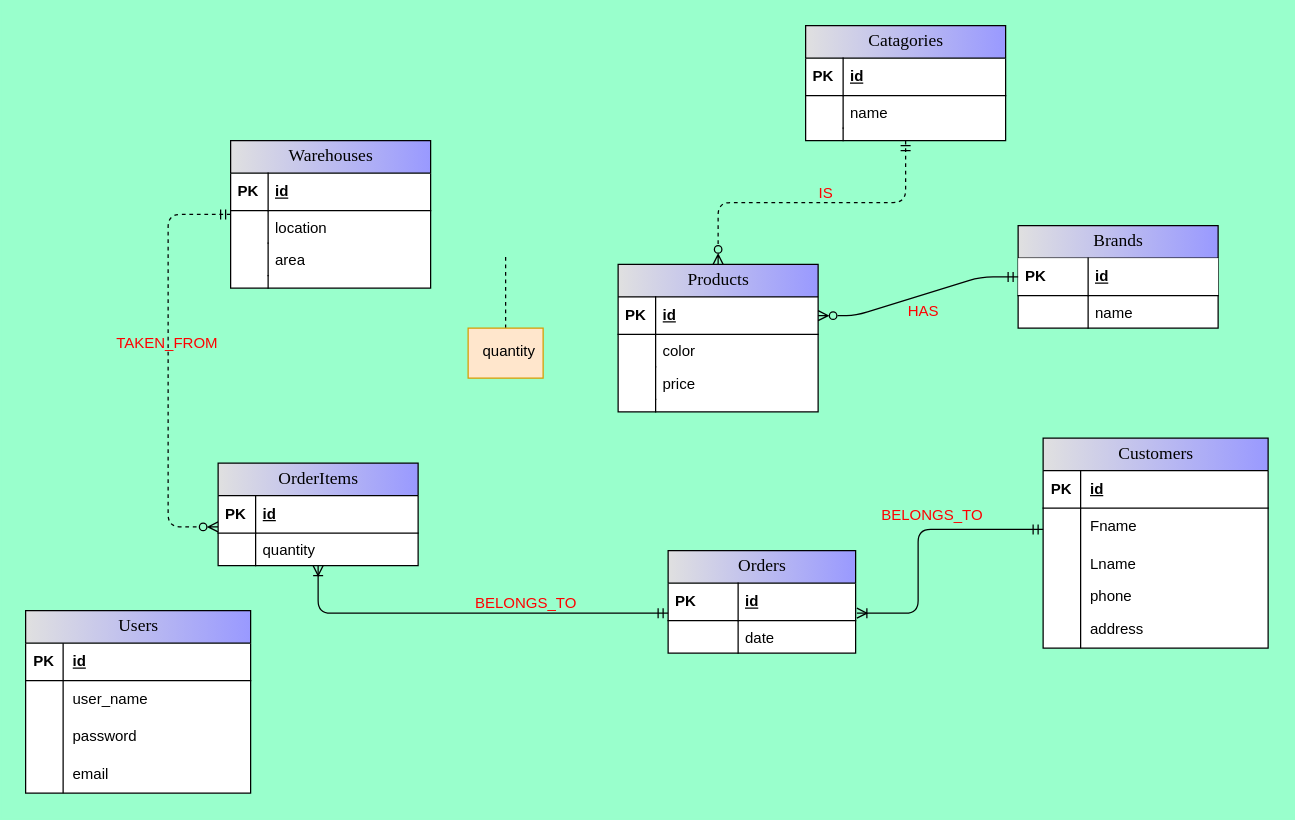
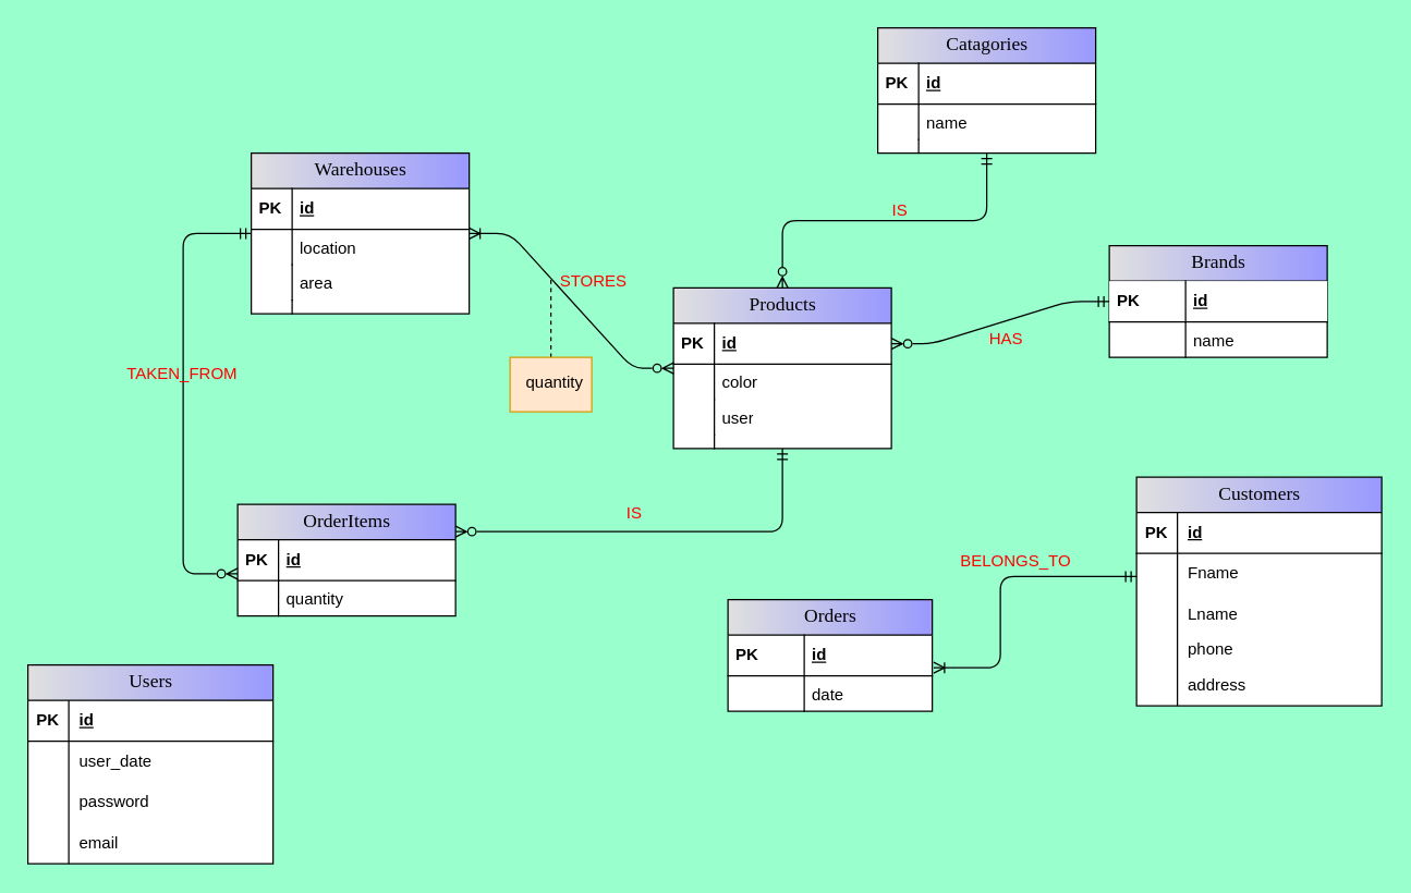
- <mxCell id="34" value="" style="edgeStyle=orthogonalEdgeStyle;html=1;endArrow=ERzeroToMany;startArrow=ERmandOne;labelBackgroundColor=none;fontFamily=Verdana;fontSize=14;endFill=0;startFill=0;dashed=1;" parent="1" source="2" target="18" edge="1"><mxGeometry width="100" height="100" relative="1" as="geometry"><mxPoint x="613" y="130" as="sourcePoint" /><mxPoint x="604" y="227" as="targetPoint" /><Array as="points" /></mxGeometry></mxCell>
+ <mxCell id="34" value="" style="edgeStyle=orthogonalEdgeStyle;html=1;endArrow=ERzeroToMany;startArrow=ERmandOne;labelBackgroundColor=none;fontFamily=Verdana;fontSize=14;endFill=0;startFill=0;" parent="1" source="2" target="18" edge="1"><mxGeometry width="100" height="100" relative="1" as="geometry"><mxPoint x="613" y="130" as="sourcePoint" /><mxPoint x="604" y="227" as="targetPoint" /><Array as="points" /></mxGeometry></mxCell>
+ <mxCell id="36" value="" style="edgeStyle=entityRelationEdgeStyle;html=1;endArrow=ERzeroToMany;startArrow=ERoneToMany;labelBackgroundColor=none;fontFamily=Verdana;fontSize=14;startFill=0;endFill=0;" parent="1" source="9" target="18" edge="1"><mxGeometry width="100" height="100" relative="1" as="geometry"><mxPoint x="394" y="230" as="sourcePoint" /><mxPoint x="484" y="159" as="targetPoint" /></mxGeometry></mxCell>
+ <mxCell id="37" value="STORES" style="edgeLabel;html=1;align=center;verticalAlign=middle;resizable=0;points=[];fontSize=12;fontFamily=Helvetica;fontColor=#FF0000;labelBackgroundColor=none;" parent="36" vertex="1" connectable="0"><mxGeometry x="-0.09" relative="1" as="geometry"><mxPoint x="21" y="-8" as="offset" /></mxGeometry></mxCell>
- <mxCell id="32" value="" style="edgeStyle=orthogonalEdgeStyle;html=1;endArrow=ERzeroToMany;startArrow=ERmandOne;labelBackgroundColor=none;fontFamily=Verdana;fontSize=14;startFill=0;endFill=0;dashed=1;" parent="1" source="9" target="45" edge="1"><mxGeometry width="100" height="100" relative="1" as="geometry"><mxPoint x="44" y="285" as="sourcePoint" /><mxPoint x="134" y="345" as="targetPoint" /><Array as="points"><mxPoint x="134" y="171" /><mxPoint x="134" y="421" /></Array></mxGeometry></mxCell>
+ <mxCell id="32" value="" style="edgeStyle=orthogonalEdgeStyle;html=1;endArrow=ERzeroToMany;startArrow=ERmandOne;labelBackgroundColor=none;fontFamily=Verdana;fontSize=14;startFill=0;endFill=0;" parent="1" source="9" target="45" edge="1"><mxGeometry width="100" height="100" relative="1" as="geometry"><mxPoint x="44" y="285" as="sourcePoint" /><mxPoint x="134" y="345" as="targetPoint" /><Array as="points"><mxPoint x="134" y="171" /><mxPoint x="134" y="421" /></Array></mxGeometry></mxCell>
- <mxCell id="23" value="price" style="shape=partialRectangle;top=0;left=0;right=0;bottom=0;html=1;align=left;verticalAlign=top;fillColor=none;spacingLeft=34;spacingRight=4;whiteSpace=wrap;overflow=hidden;rotatable=0;points=[[0,0.5],[1,0.5]];portConstraint=eastwest;dropTarget=0;" parent="18" vertex="1"><mxGeometry y="82" width="160" height="26" as="geometry" /></mxCell>
+ <mxCell id="23" value="user" style="shape=partialRectangle;top=0;left=0;right=0;bottom=0;html=1;align=left;verticalAlign=top;fillColor=none;spacingLeft=34;spacingRight=4;whiteSpace=wrap;overflow=hidden;rotatable=0;points=[[0,0.5],[1,0.5]];portConstraint=eastwest;dropTarget=0;" parent="18" vertex="1"><mxGeometry y="82" width="160" height="26" as="geometry" /></mxCell>
+ <mxCell id="68" value="" style="edgeStyle=orthogonalEdgeStyle;html=1;endArrow=ERmandOne;startArrow=ERzeroToMany;labelBackgroundColor=none;fontFamily=Verdana;fontSize=14;endFill=0;startFill=0;" parent="1" source="45" target="18" edge="1"><mxGeometry width="100" height="100" relative="1" as="geometry"><mxPoint x="394" y="400" as="sourcePoint" /><mxPoint x="464" y="330" as="targetPoint" /><Array as="points"><mxPoint x="574" y="390" /></Array></mxGeometry></mxCell>
+ <mxCell id="69" value="IS" style="edgeLabel;html=1;align=center;verticalAlign=middle;resizable=0;points=[];fontSize=12;fontFamily=Helvetica;fontColor=#FF0000;labelBackgroundColor=none;" parent="68" vertex="1" connectable="0"><mxGeometry x="-0.011" y="1" relative="1" as="geometry"><mxPoint x="-19" y="-13" as="offset" /></mxGeometry></mxCell>
- <mxCell id="66" value="" style="edgeStyle=orthogonalEdgeStyle;html=1;endArrow=ERmandOne;startArrow=ERoneToMany;labelBackgroundColor=none;fontFamily=Verdana;fontSize=14;startFill=0;endFill=0;" parent="1" source="45" target="40" edge="1"><mxGeometry width="100" height="100" relative="1" as="geometry"><mxPoint x="444" y="570" as="sourcePoint" /><mxPoint x="534" y="630" as="targetPoint" /><Array as="points"><mxPoint x="254" y="490" /></Array></mxGeometry></mxCell>
- <mxCell id="67" value="BELONGS_TO" style="edgeLabel;html=1;align=center;verticalAlign=middle;resizable=0;points=[];fontSize=12;fontFamily=Helvetica;fontColor=#FF0000;labelBackgroundColor=none;" parent="66" vertex="1" connectable="0"><mxGeometry x="0.357" y="3" relative="1" as="geometry"><mxPoint x="-13" y="-6" as="offset" /></mxGeometry></mxCell>
- <mxCell id="82" value="user_name" style="shape=partialRectangle;connectable=0;fillColor=none;top=0;left=0;bottom=0;right=0;align=left;spacingLeft=6;overflow=hidden;shadow=0;glass=0;labelBackgroundColor=none;sketch=0;fontFamily=Helvetica;fontSize=12;fontColor=#000000;strokeColor=default;html=1;" parent="80" vertex="1"><mxGeometry x="30" width="150" height="30" as="geometry"><mxRectangle width="150" height="30" as="alternateBounds" /></mxGeometry></mxCell>
+ <mxCell id="82" value="user_date" style="shape=partialRectangle;connectable=0;fillColor=none;top=0;left=0;bottom=0;right=0;align=left;spacingLeft=6;overflow=hidden;shadow=0;glass=0;labelBackgroundColor=none;sketch=0;fontFamily=Helvetica;fontSize=12;fontColor=#000000;strokeColor=default;html=1;" parent="80" vertex="1"><mxGeometry x="30" width="150" height="30" as="geometry"><mxRectangle width="150" height="30" as="alternateBounds" /></mxGeometry></mxCell>
